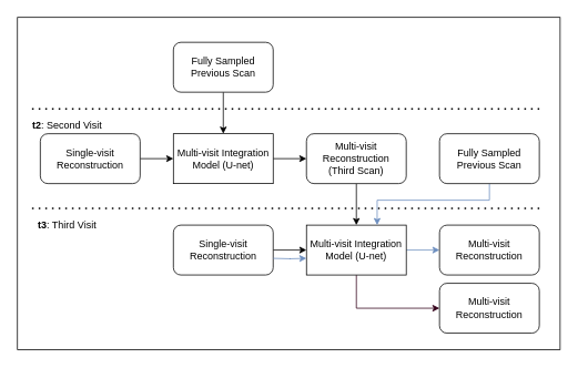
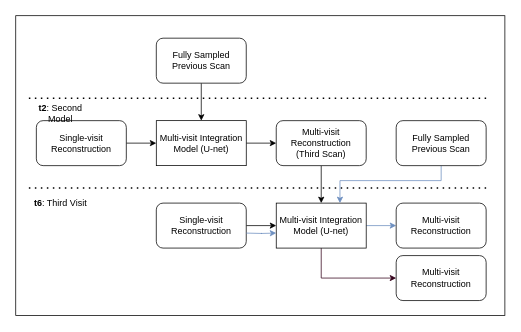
- <mxCell id="18" value="&lt;b&gt;t2&lt;/b&gt;: Second Visit" style="text;html=1;strokeColor=none;fillColor=none;align=center;verticalAlign=middle;whiteSpace=wrap;rounded=0;" parent="1" vertex="1"><mxGeometry x="33" y="130" width="95" height="40" as="geometry" /></mxCell>
+ <mxCell id="18" value="&lt;b&gt;t2&lt;/b&gt;: Second Model" style="text;html=1;strokeColor=none;fillColor=none;align=center;verticalAlign=middle;whiteSpace=wrap;rounded=0;" parent="1" vertex="1"><mxGeometry x="33" y="130" width="95" height="40" as="geometry" /></mxCell>
- <mxCell id="19" value="&lt;b&gt;t3&lt;/b&gt;: Third Visit" style="text;html=1;strokeColor=none;fillColor=none;align=center;verticalAlign=middle;whiteSpace=wrap;rounded=0;" parent="1" vertex="1"><mxGeometry x="33" y="250" width="95" height="40" as="geometry" /></mxCell>
+ <mxCell id="19" value="&lt;b&gt;t6&lt;/b&gt;: Third Visit" style="text;html=1;strokeColor=none;fillColor=none;align=center;verticalAlign=middle;whiteSpace=wrap;rounded=0;" parent="1" vertex="1"><mxGeometry x="33" y="250" width="95" height="40" as="geometry" /></mxCell>
